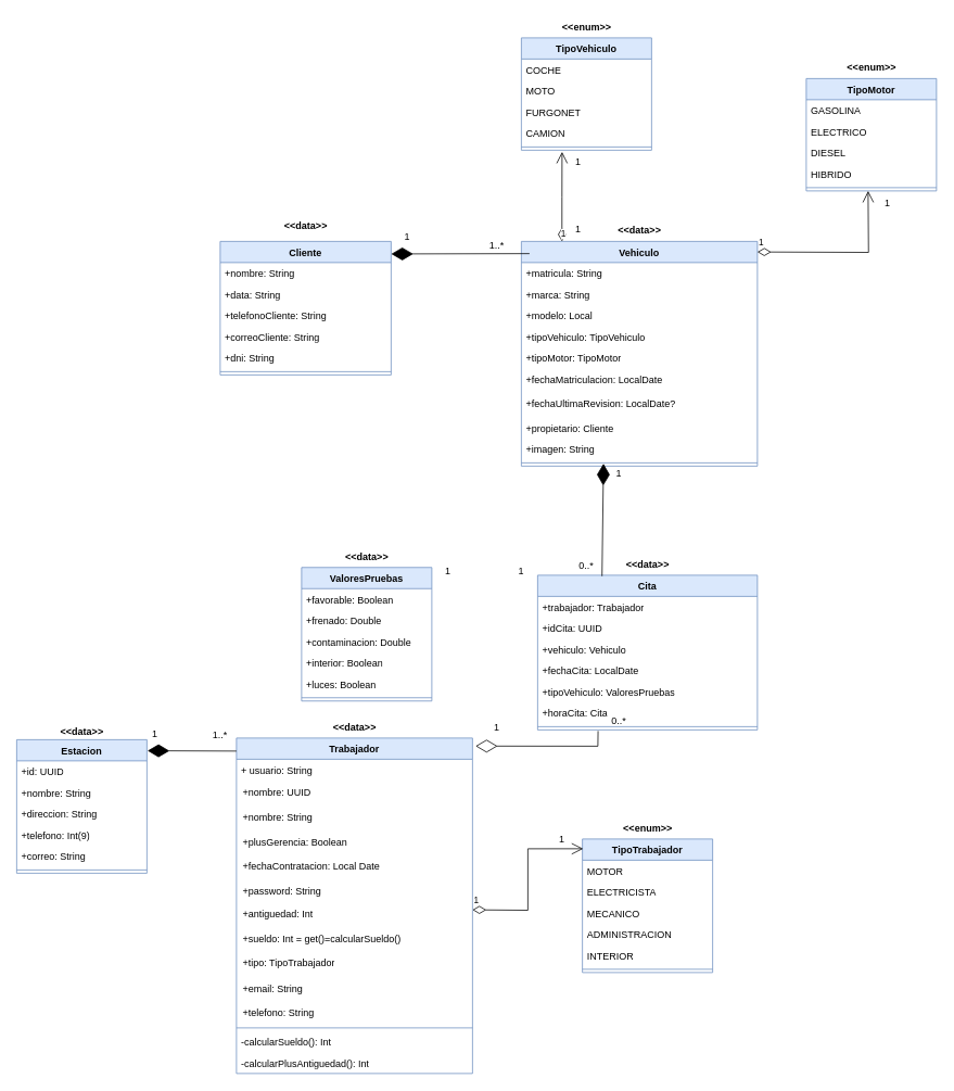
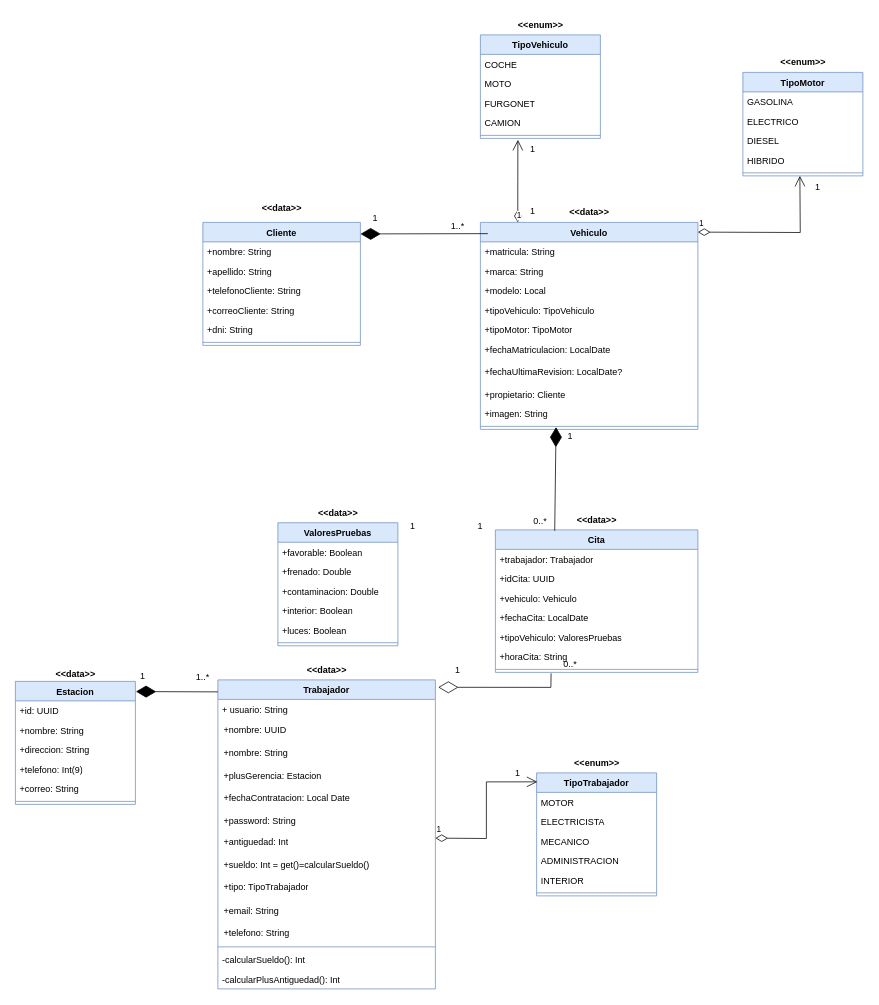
- <mxCell id="52" value="+data: String" style="text;strokeColor=none;fillColor=none;align=left;verticalAlign=top;spacingLeft=4;spacingRight=4;overflow=hidden;rotatable=0;points=[[0,0.5],[1,0.5]];portConstraint=eastwest;whiteSpace=wrap;html=1;" vertex="1" parent="50"><mxGeometry y="52" width="210" height="26" as="geometry" /></mxCell>
+ <mxCell id="52" value="+apellido: String" style="text;strokeColor=none;fillColor=none;align=left;verticalAlign=top;spacingLeft=4;spacingRight=4;overflow=hidden;rotatable=0;points=[[0,0.5],[1,0.5]];portConstraint=eastwest;whiteSpace=wrap;html=1;" vertex="1" parent="50"><mxGeometry y="52" width="210" height="26" as="geometry" /></mxCell>
- <mxCell id="30" value="+horaCita: Cita" style="text;strokeColor=none;fillColor=none;align=left;verticalAlign=top;spacingLeft=4;spacingRight=4;overflow=hidden;rotatable=0;points=[[0,0.5],[1,0.5]];portConstraint=eastwest;whiteSpace=wrap;html=1;" vertex="1" parent="24"><mxGeometry y="156" width="270" height="26" as="geometry" /></mxCell>
+ <mxCell id="30" value="+horaCita: String" style="text;strokeColor=none;fillColor=none;align=left;verticalAlign=top;spacingLeft=4;spacingRight=4;overflow=hidden;rotatable=0;points=[[0,0.5],[1,0.5]];portConstraint=eastwest;whiteSpace=wrap;html=1;" vertex="1" parent="24"><mxGeometry y="156" width="270" height="26" as="geometry" /></mxCell>
- <mxCell id="6" value="+plusGerencia: Boolean" style="shape=partialRectangle;connectable=0;fillColor=none;top=0;left=0;bottom=0;right=0;align=left;spacingLeft=6;overflow=hidden;" parent="2" vertex="1"><mxGeometry y="112" width="290" height="30" as="geometry"><mxRectangle width="260" height="30" as="alternateBounds" /></mxGeometry></mxCell>
+ <mxCell id="6" value="+plusGerencia: Estacion" style="shape=partialRectangle;connectable=0;fillColor=none;top=0;left=0;bottom=0;right=0;align=left;spacingLeft=6;overflow=hidden;" parent="2" vertex="1"><mxGeometry y="112" width="290" height="30" as="geometry"><mxRectangle width="260" height="30" as="alternateBounds" /></mxGeometry></mxCell>
